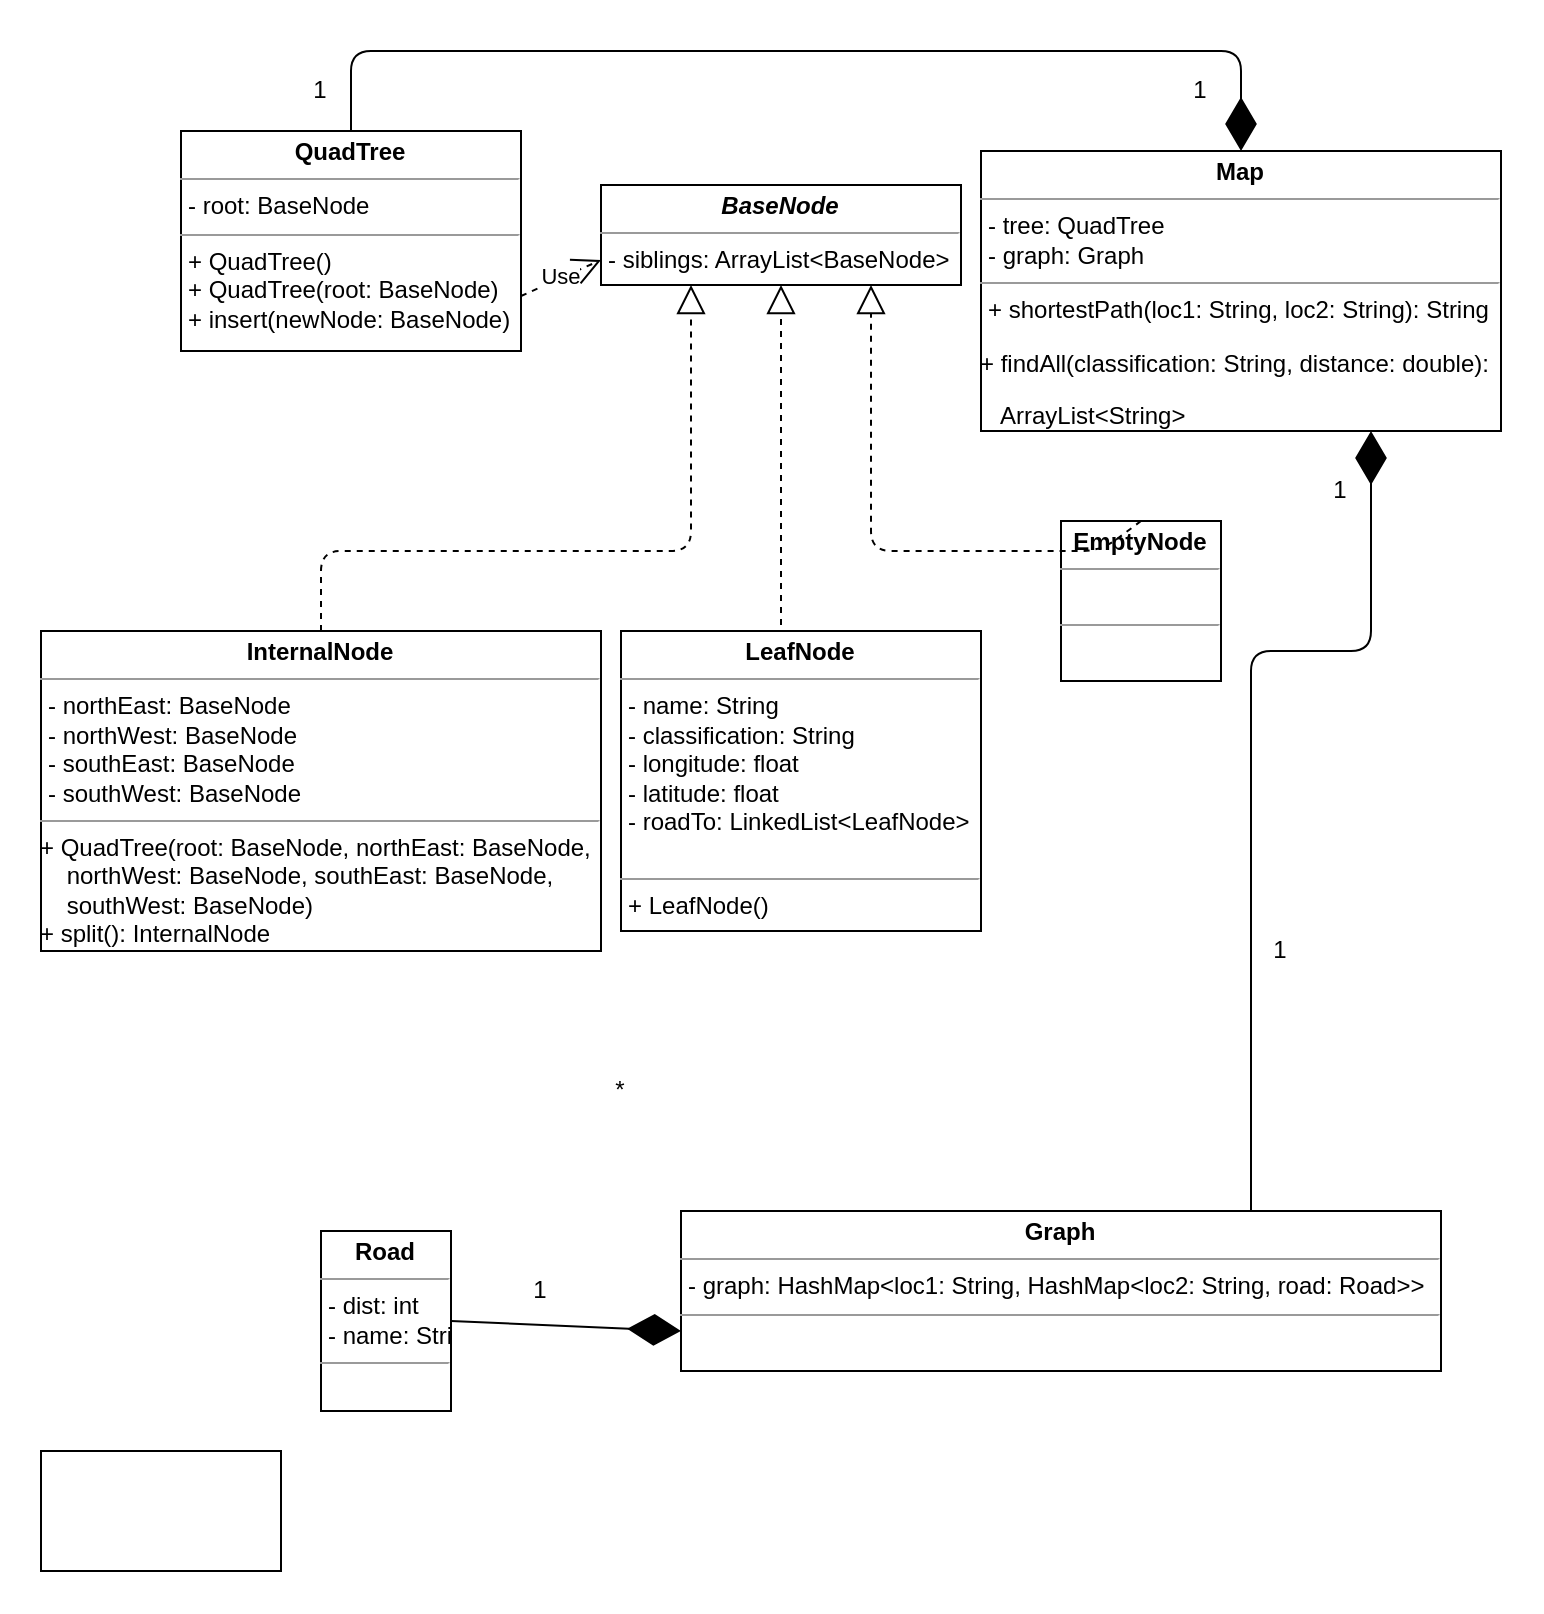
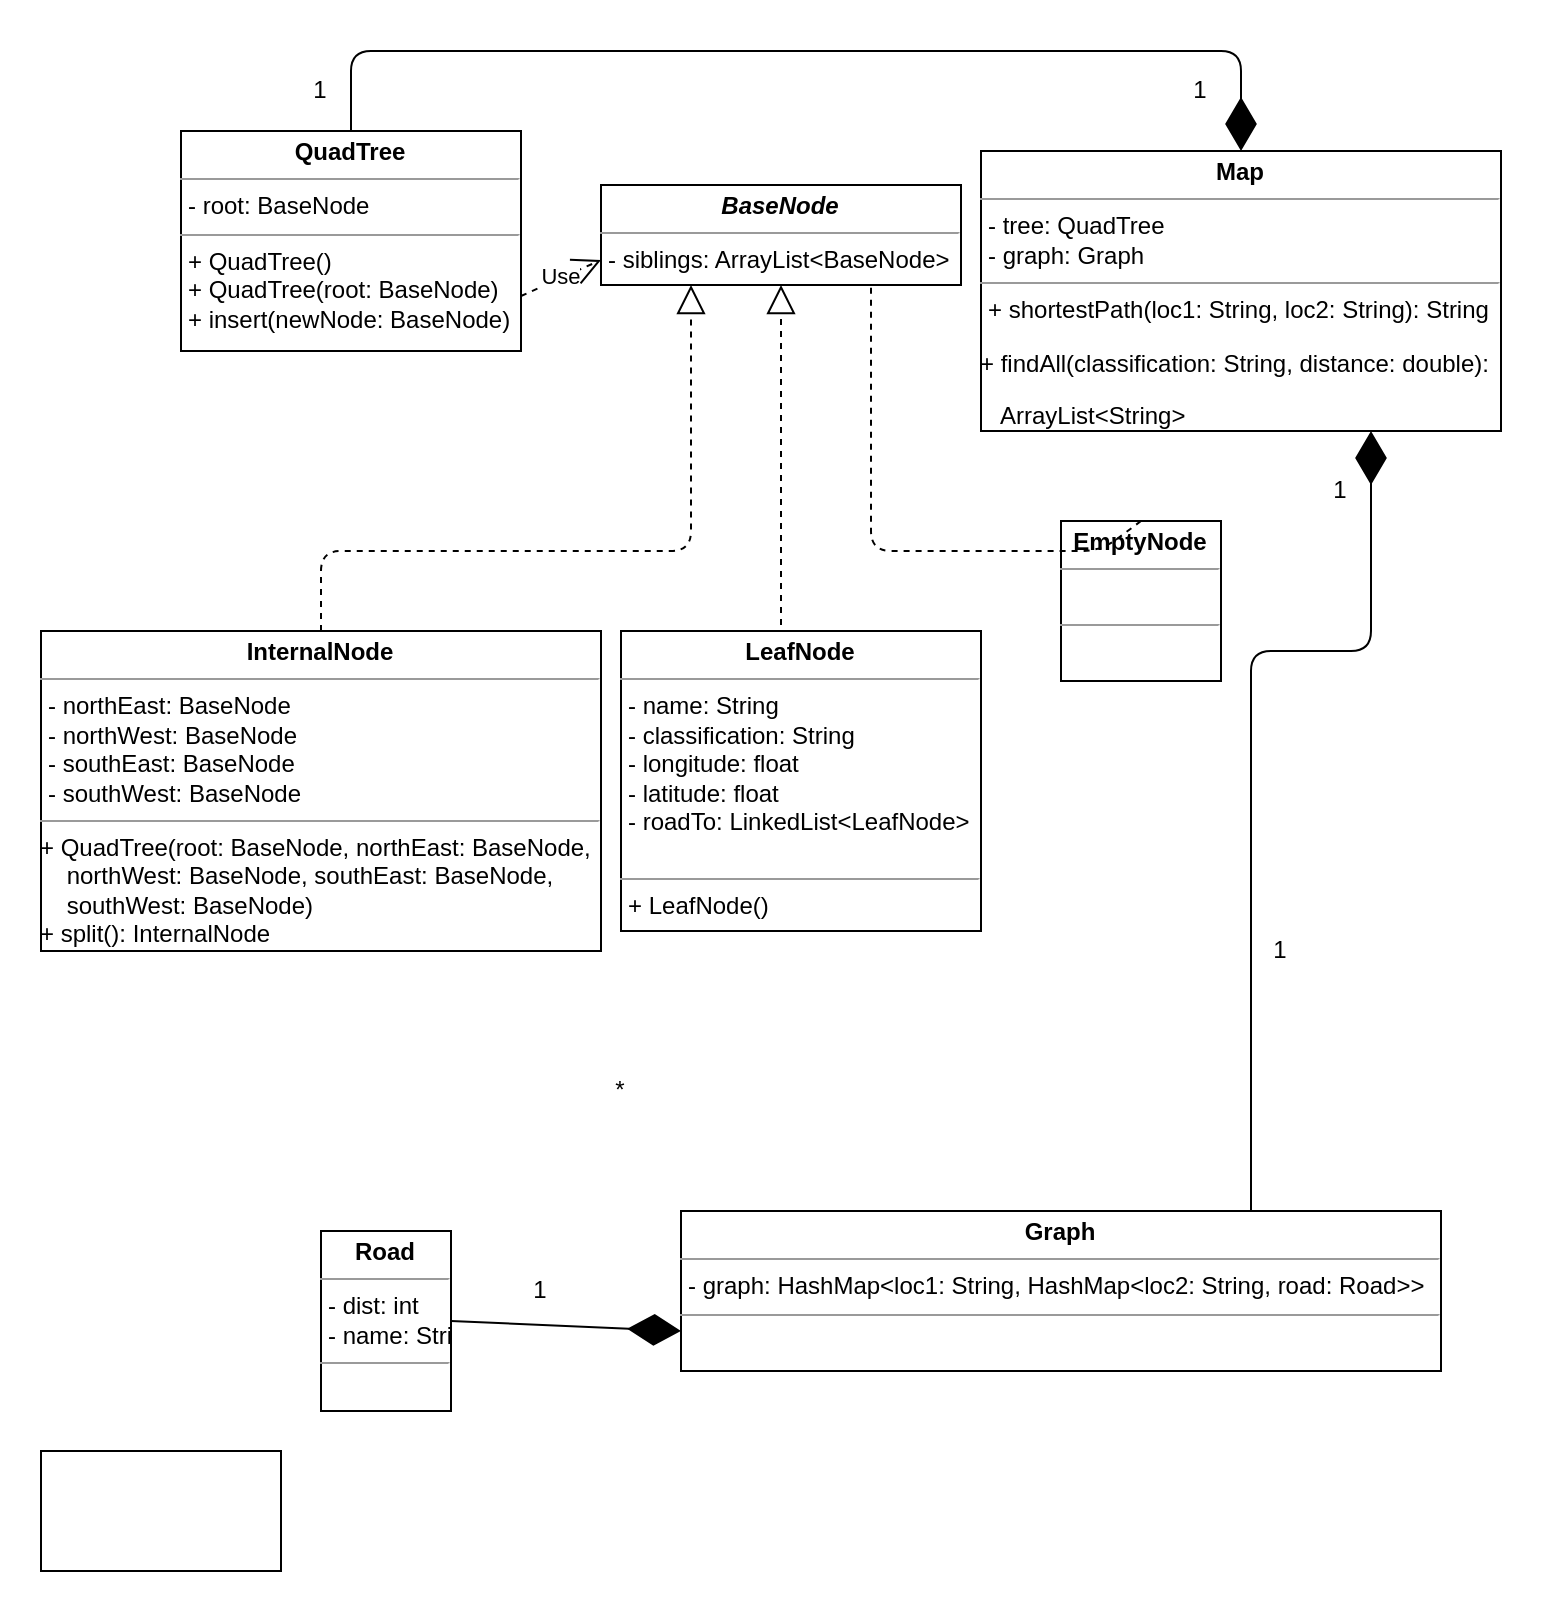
- <mxCell id="9" value="" style="endArrow=block;dashed=1;endFill=0;endSize=12;html=1;exitX=0.5;exitY=0;exitDx=0;exitDy=0;entryX=0.75;entryY=1;entryDx=0;entryDy=0;" parent="1" source="8" target="5" edge="1"><mxGeometry width="160" relative="1" as="geometry"><mxPoint x="280" y="323" as="sourcePoint" /><mxPoint x="473" y="240" as="targetPoint" /><Array as="points"><mxPoint x="550" y="270" /><mxPoint x="435" y="270" /></Array></mxGeometry></mxCell>
+ <mxCell id="9" value="" style="endArrow=none;dashed=1;endFill=0;endSize=12;html=1;exitX=0.5;exitY=0;exitDx=0;exitDy=0;entryX=0.75;entryY=1;entryDx=0;entryDy=0;" parent="1" source="8" target="5" edge="1"><mxGeometry width="160" relative="1" as="geometry"><mxPoint x="280" y="323" as="sourcePoint" /><mxPoint x="473" y="240" as="targetPoint" /><Array as="points"><mxPoint x="550" y="270" /><mxPoint x="435" y="270" /></Array></mxGeometry></mxCell>
